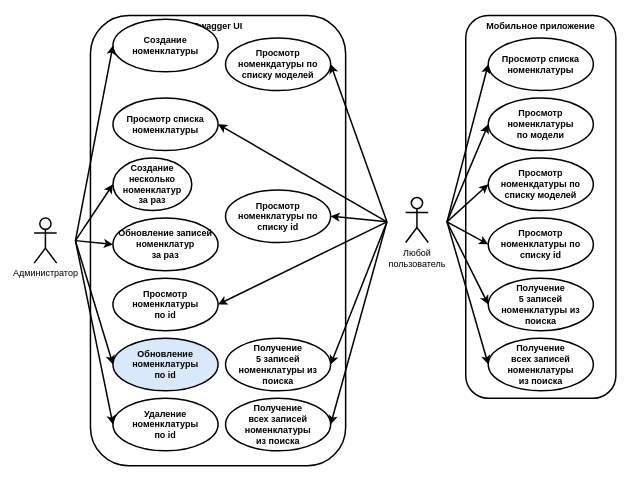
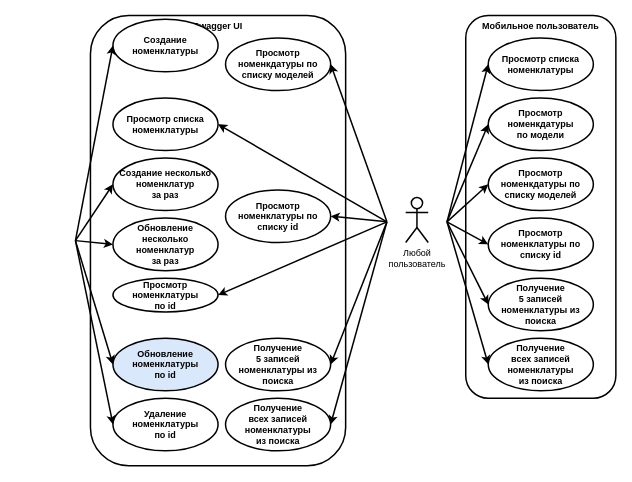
- <mxCell id="5" value="Мобильное приложение" style="html=1;whiteSpace=wrap;rounded=1;strokeWidth=2;fontStyle=1;verticalAlign=top;" parent="1" vertex="1"><mxGeometry x="620" y="20" width="200" height="510" as="geometry" /></mxCell>
+ <mxCell id="5" value="Мобильное пользователь" style="html=1;whiteSpace=wrap;rounded=1;strokeWidth=2;fontStyle=1;verticalAlign=top;" parent="1" vertex="1"><mxGeometry x="620" y="20" width="200" height="510" as="geometry" /></mxCell>
- <mxCell id="10" value="Просмотр номенклатуры&lt;br&gt;по модели" style="ellipse;whiteSpace=wrap;html=1;strokeWidth=2;fontStyle=1" parent="1" vertex="1"><mxGeometry x="650" y="130" width="140" height="70" as="geometry" /></mxCell>
+ <mxCell id="10" value="Просмотр номенкдатуры&lt;br&gt;по модели" style="ellipse;whiteSpace=wrap;html=1;strokeWidth=2;fontStyle=1" parent="1" vertex="1"><mxGeometry x="650" y="130" width="140" height="70" as="geometry" /></mxCell>
- <mxCell id="6" value="Создание несколько&lt;br&gt;номенклатур&lt;br&gt;за раз" style="ellipse;whiteSpace=wrap;html=1;strokeWidth=2;fontStyle=1" parent="1" vertex="1"><mxGeometry x="150" y="210" width="105" height="70" as="geometry" /></mxCell>
+ <mxCell id="6" value="Создание несколько&lt;br&gt;номенклатур&lt;br&gt;за раз" style="ellipse;whiteSpace=wrap;html=1;strokeWidth=2;fontStyle=1" parent="1" vertex="1"><mxGeometry x="150" y="210" width="140" height="70" as="geometry" /></mxCell>
- <mxCell id="4" value="Администратор" style="shape=umlActor;verticalLabelPosition=bottom;verticalAlign=top;html=1;fontStyle=0;strokeWidth=2;" parent="1" vertex="1"><mxGeometry x="45" y="290" width="30" height="60" as="geometry" /></mxCell>
- <mxCell id="32" value="Обновление записей&lt;br&gt;номенклатур&lt;br&gt;за раз" style="ellipse;whiteSpace=wrap;html=1;strokeWidth=2;fontStyle=1" vertex="1" parent="1"><mxGeometry x="150" y="290" width="140" height="70" as="geometry" /></mxCell>
+ <mxCell id="32" value="Обновление несколько&lt;br&gt;номенклатур&lt;br&gt;за раз" style="ellipse;whiteSpace=wrap;html=1;strokeWidth=2;fontStyle=1" vertex="1" parent="1"><mxGeometry x="150" y="290" width="140" height="70" as="geometry" /></mxCell>
- <mxCell id="9" value="Просмотр номенклатуры&lt;br&gt;по id" style="ellipse;whiteSpace=wrap;html=1;strokeWidth=2;fontStyle=1" parent="1" vertex="1"><mxGeometry x="150" y="370" width="140" height="70" as="geometry" /></mxCell>
+ <mxCell id="9" value="Просмотр номенклатуры&lt;br&gt;по id" style="ellipse;whiteSpace=wrap;html=1;strokeWidth=2;fontStyle=1" parent="1" vertex="1"><mxGeometry x="150" y="370" width="140" height="45" as="geometry" /></mxCell>
